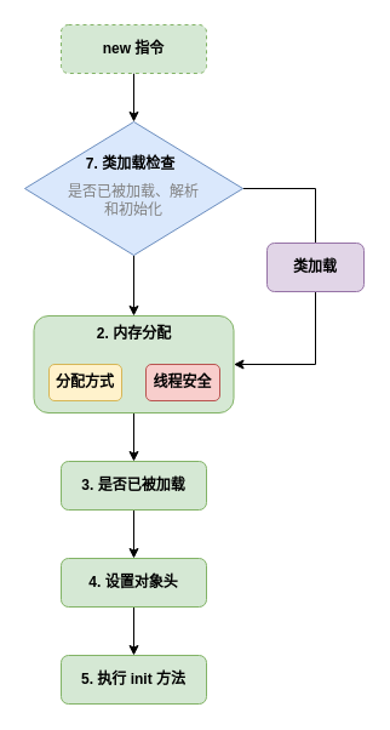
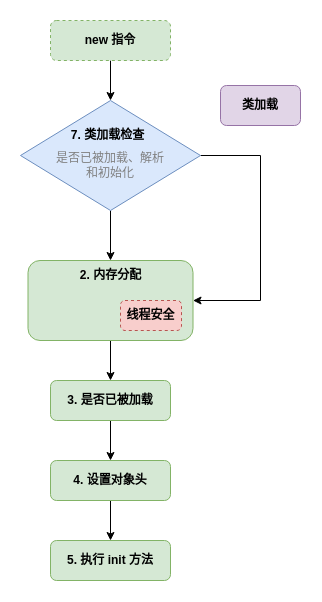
- <mxCell id="9" value="类加载" style="rounded=1;whiteSpace=wrap;html=1;fontStyle=1;fillColor=#e1d5e7;strokeColor=#9673a6;" vertex="1" parent="1"><mxGeometry x="220" y="200" width="80" height="40" as="geometry" /></mxCell>
+ <mxCell id="9" value="类加载" style="rounded=1;whiteSpace=wrap;html=1;fontStyle=1;fillColor=#e1d5e7;strokeColor=#9673a6;" vertex="1" parent="1"><mxGeometry x="220" y="85" width="80" height="40" as="geometry" /></mxCell>
- <mxCell id="14" value="分配方式" style="rounded=1;whiteSpace=wrap;html=1;fillColor=#fff2cc;strokeColor=#d6b656;fontStyle=1" vertex="1" parent="1"><mxGeometry x="40" y="300" width="60" height="30" as="geometry" /></mxCell>
- <mxCell id="13" value="线程安全" style="rounded=1;whiteSpace=wrap;html=1;fillColor=#f8cecc;strokeColor=#b85450;fontStyle=1" vertex="1" parent="1"><mxGeometry x="120" y="300" width="61" height="30" as="geometry" /></mxCell>
+ <mxCell id="13" value="线程安全" style="rounded=1;whiteSpace=wrap;html=1;fillColor=#f8cecc;strokeColor=#b85450;fontStyle=1;dashed=1;" vertex="1" parent="1"><mxGeometry x="120" y="300" width="61" height="30" as="geometry" /></mxCell>
